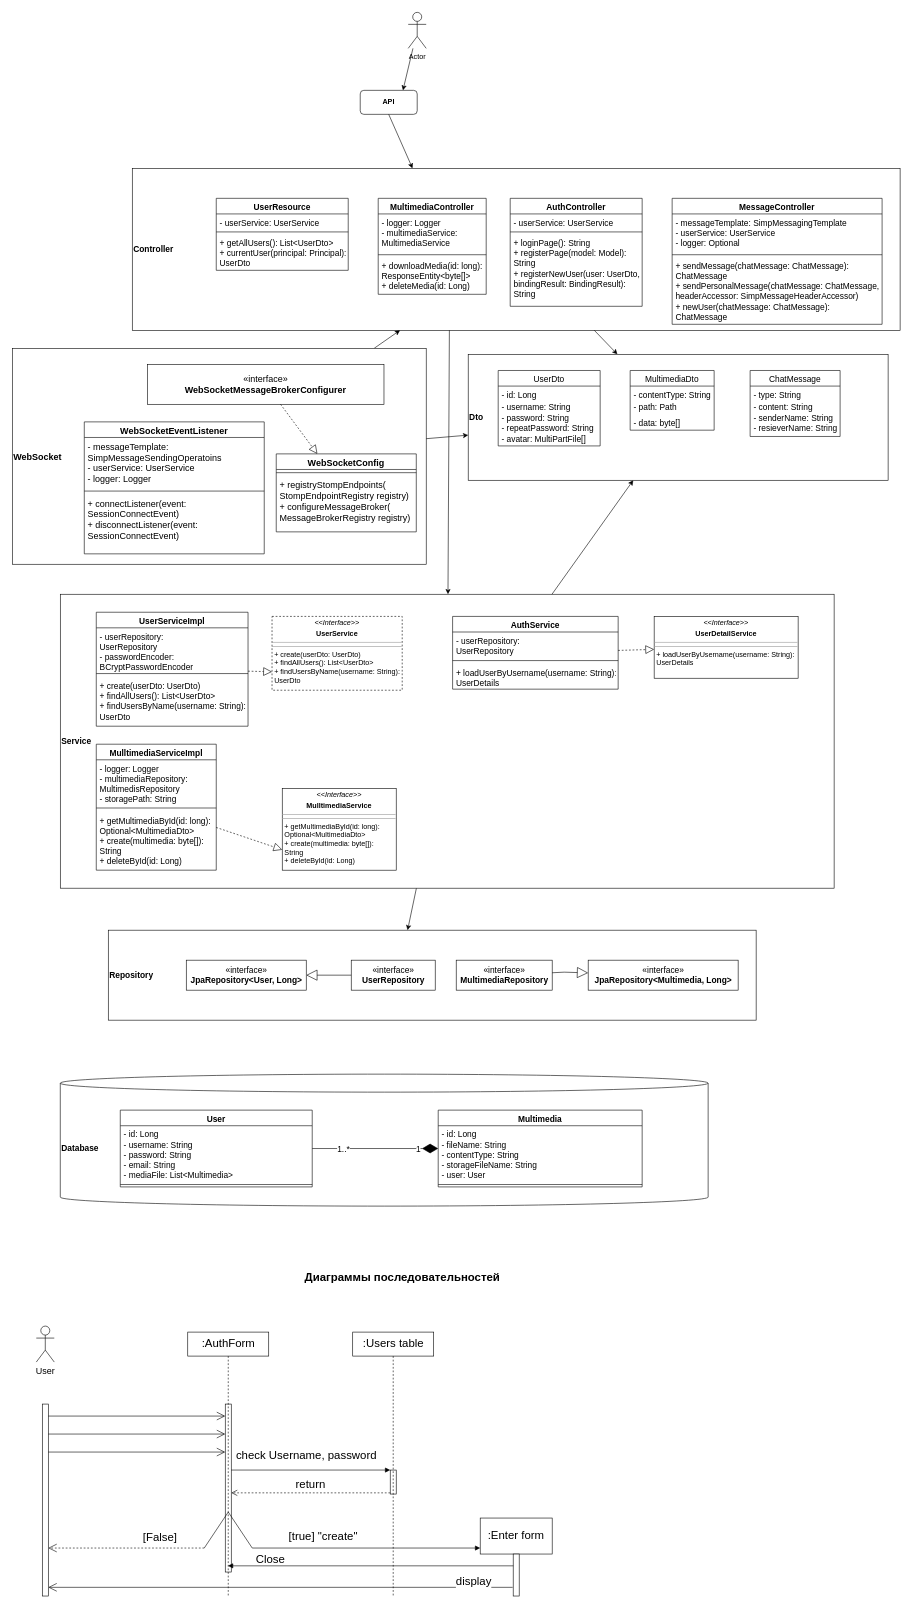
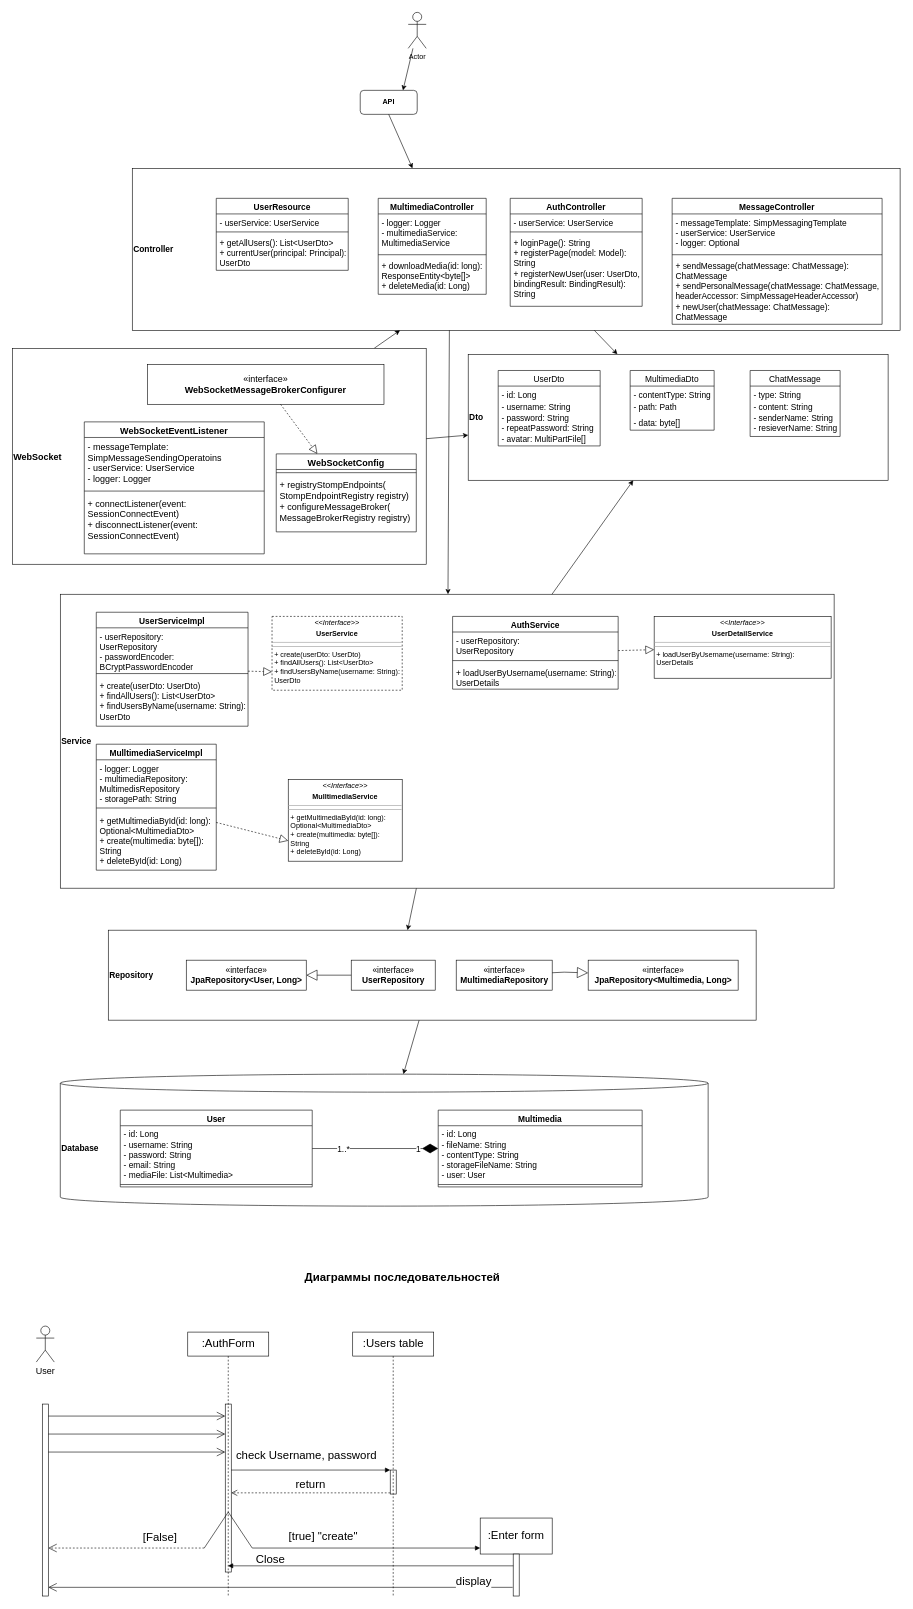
- <mxCell id="44" value="&lt;p style=&quot;margin: 0px ; margin-top: 4px ; text-align: center&quot;&gt;&lt;i&gt;&amp;lt;&amp;lt;Interface&amp;gt;&amp;gt;&lt;/i&gt;&lt;/p&gt;&lt;p style=&quot;margin: 0px ; margin-top: 4px ; text-align: center&quot;&gt;&lt;b&gt;UserDetailService&lt;/b&gt;&lt;b&gt;&lt;/b&gt;&lt;b&gt;&lt;/b&gt;&lt;/p&gt;&lt;hr size=&quot;1&quot;&gt;&lt;hr size=&quot;1&quot;&gt;&lt;p style=&quot;margin: 0px ; margin-left: 4px&quot;&gt;+ loadUserByUsername(username: String):&lt;br&gt;UserDetails&lt;/p&gt;" style="verticalAlign=top;align=left;overflow=fill;fontSize=12;fontFamily=Helvetica;html=1;" vertex="1" parent="38"><mxGeometry x="990" y="36.95" width="240" height="103.05" as="geometry" /></mxCell>
+ <mxCell id="44" value="&lt;p style=&quot;margin: 0px ; margin-top: 4px ; text-align: center&quot;&gt;&lt;i&gt;&amp;lt;&amp;lt;Interface&amp;gt;&amp;gt;&lt;/i&gt;&lt;/p&gt;&lt;p style=&quot;margin: 0px ; margin-top: 4px ; text-align: center&quot;&gt;&lt;b&gt;UserDetailService&lt;/b&gt;&lt;b&gt;&lt;/b&gt;&lt;b&gt;&lt;/b&gt;&lt;/p&gt;&lt;hr size=&quot;1&quot;&gt;&lt;hr size=&quot;1&quot;&gt;&lt;p style=&quot;margin: 0px ; margin-left: 4px&quot;&gt;+ loadUserByUsername(username: String):&lt;br&gt;UserDetails&lt;/p&gt;" style="verticalAlign=top;align=left;overflow=fill;fontSize=12;fontFamily=Helvetica;html=1;" vertex="1" parent="38"><mxGeometry x="990" y="36.95" width="295" height="103.05" as="geometry" /></mxCell>
- <mxCell id="50" value="&lt;p style=&quot;margin: 0px ; margin-top: 4px ; text-align: center&quot;&gt;&lt;i&gt;&amp;lt;&amp;lt;Interface&amp;gt;&amp;gt;&lt;/i&gt;&lt;/p&gt;&lt;p style=&quot;margin: 0px ; margin-top: 4px ; text-align: center&quot;&gt;&lt;b&gt;Mulltimedia&lt;/b&gt;&lt;b&gt;Service&lt;/b&gt;&lt;b&gt;&lt;/b&gt;&lt;/p&gt;&lt;hr size=&quot;1&quot;&gt;&lt;hr size=&quot;1&quot;&gt;&lt;p style=&quot;margin: 0px ; margin-left: 4px&quot;&gt;+ getMultimediaById(id: long): &lt;br&gt;Optional&amp;lt;MultimediaDto&amp;gt;&lt;br&gt;+ create(multimedia: byte[]): &lt;br&gt;String&lt;br&gt;+ deleteById(id: Long)&lt;/p&gt;&lt;div&gt;&lt;br&gt;&lt;br&gt;&lt;/div&gt;" style="verticalAlign=top;align=left;overflow=fill;fontSize=12;fontFamily=Helvetica;html=1;" vertex="1" parent="38"><mxGeometry x="370" y="323.53" width="190" height="136.47" as="geometry" /></mxCell>
+ <mxCell id="50" value="&lt;p style=&quot;margin: 0px ; margin-top: 4px ; text-align: center&quot;&gt;&lt;i&gt;&amp;lt;&amp;lt;Interface&amp;gt;&amp;gt;&lt;/i&gt;&lt;/p&gt;&lt;p style=&quot;margin: 0px ; margin-top: 4px ; text-align: center&quot;&gt;&lt;b&gt;Mulltimedia&lt;/b&gt;&lt;b&gt;Service&lt;/b&gt;&lt;b&gt;&lt;/b&gt;&lt;/p&gt;&lt;hr size=&quot;1&quot;&gt;&lt;hr size=&quot;1&quot;&gt;&lt;p style=&quot;margin: 0px ; margin-left: 4px&quot;&gt;+ getMultimediaById(id: long): &lt;br&gt;Optional&amp;lt;MultimediaDto&amp;gt;&lt;br&gt;+ create(multimedia: byte[]): &lt;br&gt;String&lt;br&gt;+ deleteById(id: Long)&lt;/p&gt;&lt;div&gt;&lt;br&gt;&lt;br&gt;&lt;/div&gt;" style="verticalAlign=top;align=left;overflow=fill;fontSize=12;fontFamily=Helvetica;html=1;" vertex="1" parent="38"><mxGeometry x="380" y="308.53" width="190" height="136.47" as="geometry" /></mxCell>
+ <mxCell id="7" value="" style="endArrow=classic;html=1;rounded=0;fontSize=13;" edge="1" parent="1" source="30" target="18"><mxGeometry width="50" height="50" relative="1" as="geometry"><mxPoint x="940" y="900" as="sourcePoint" /><mxPoint x="943.24" y="957" as="targetPoint" /><Array as="points" /></mxGeometry></mxCell>
